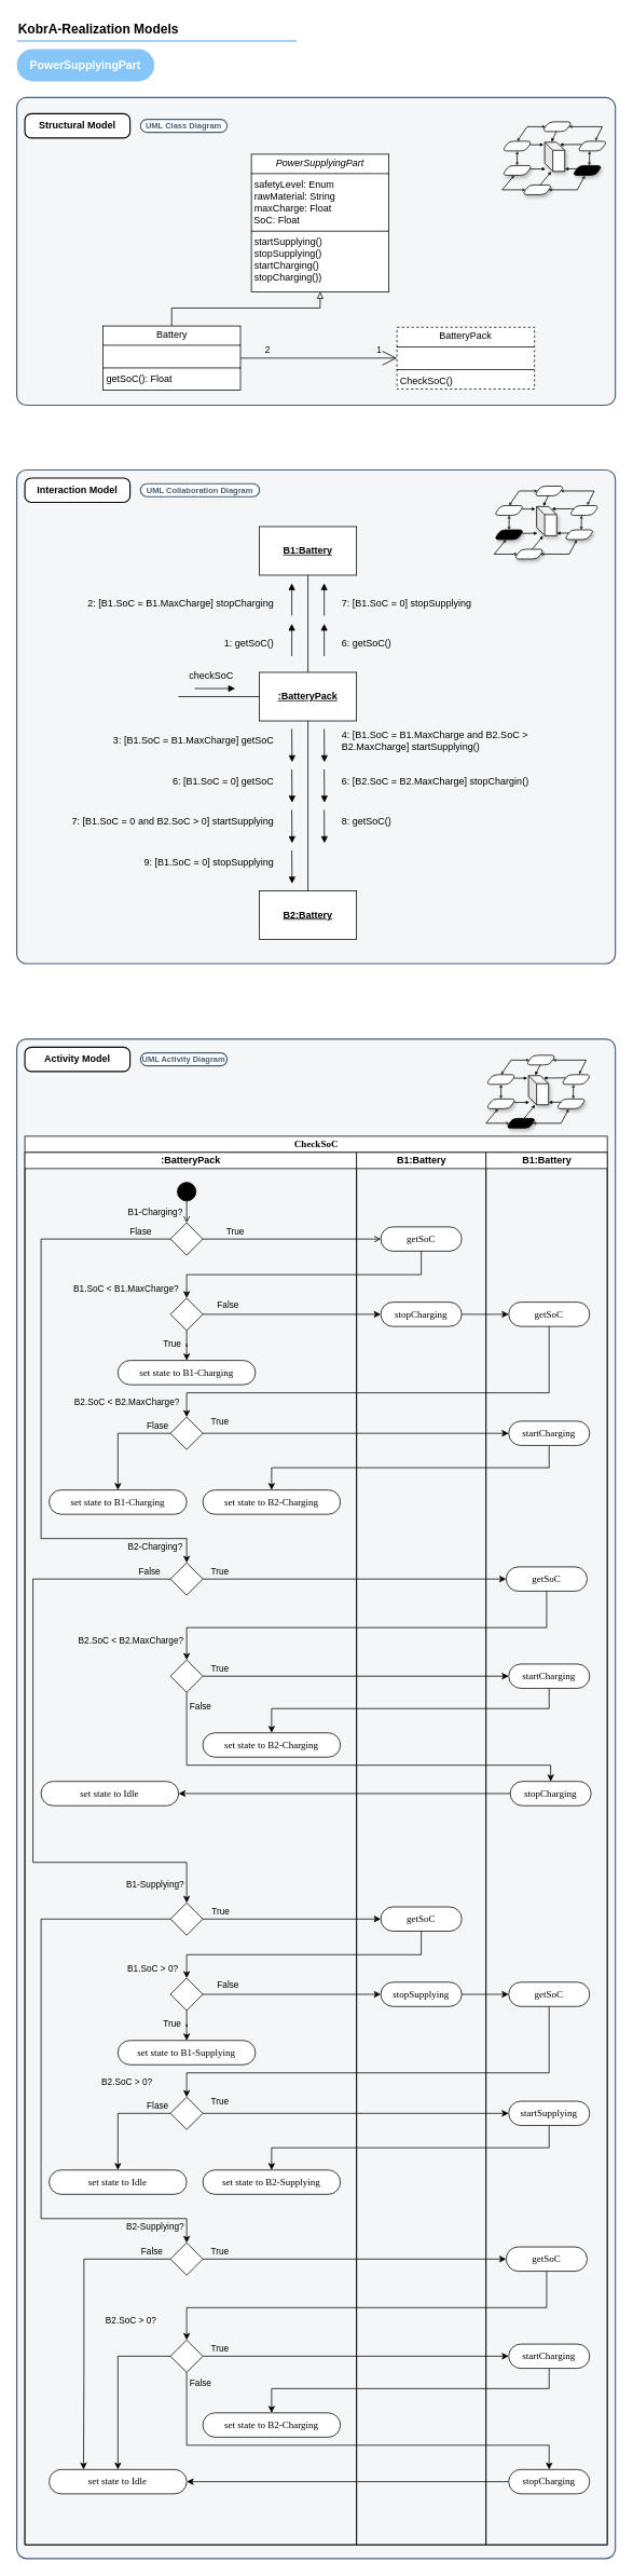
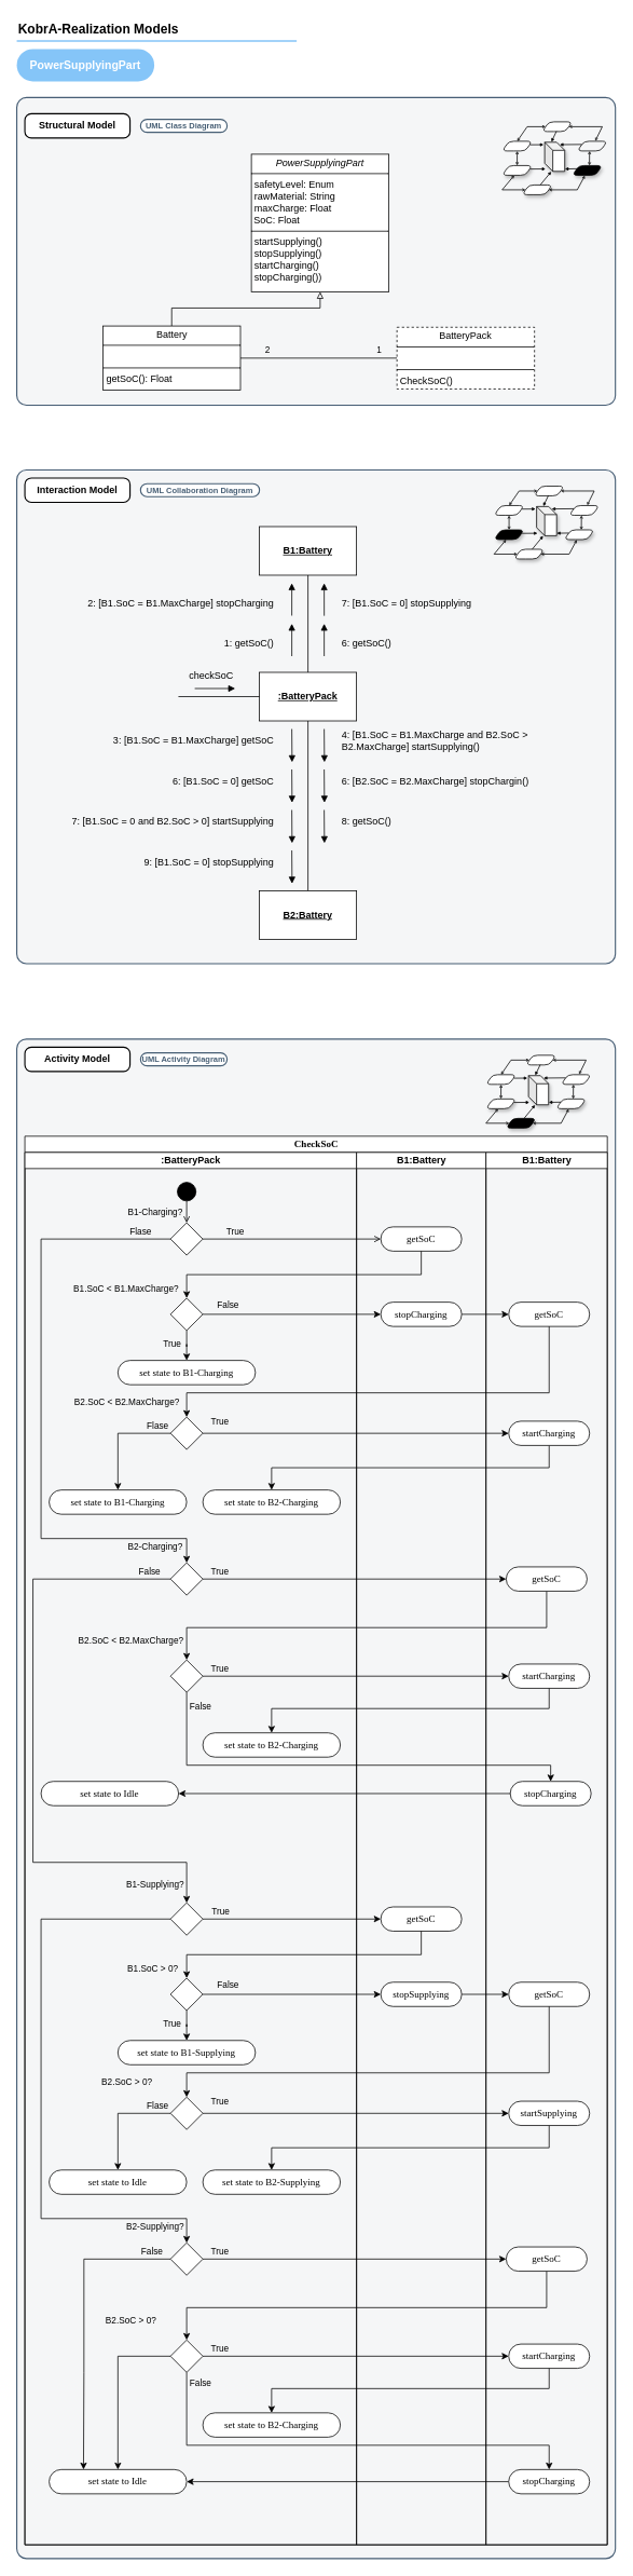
- <mxCell id="6" style="edgeStyle=orthogonalEdgeStyle;rounded=0;orthogonalLoop=1;jettySize=auto;html=1;entryX=0;entryY=0.5;entryDx=0;entryDy=0;endArrow=open;endFill=0;endSize=16;exitX=1;exitY=0.5;exitDx=0;exitDy=0;" edge="1" parent="1" source="35" target="33"><mxGeometry relative="1" as="geometry"><mxPoint x="316" y="515" as="sourcePoint" /><mxPoint x="420" y="515" as="targetPoint" /></mxGeometry></mxCell>
+ <mxCell id="6" style="edgeStyle=orthogonalEdgeStyle;rounded=0;orthogonalLoop=1;jettySize=auto;html=1;entryX=0;entryY=0.5;entryDx=0;entryDy=0;endArrow=none;endFill=0;endSize=16;exitX=1;exitY=0.5;exitDx=0;exitDy=0;" edge="1" parent="1" source="35" target="33"><mxGeometry relative="1" as="geometry"><mxPoint x="316" y="515" as="sourcePoint" /><mxPoint x="420" y="515" as="targetPoint" /></mxGeometry></mxCell>
